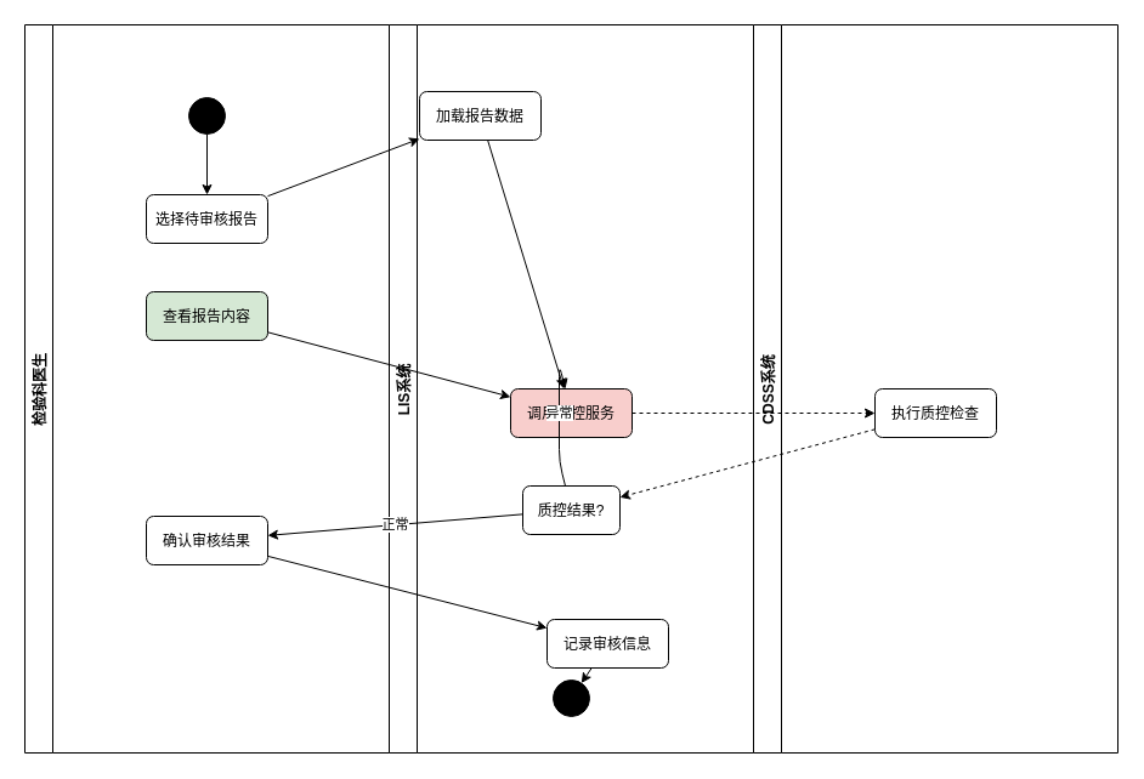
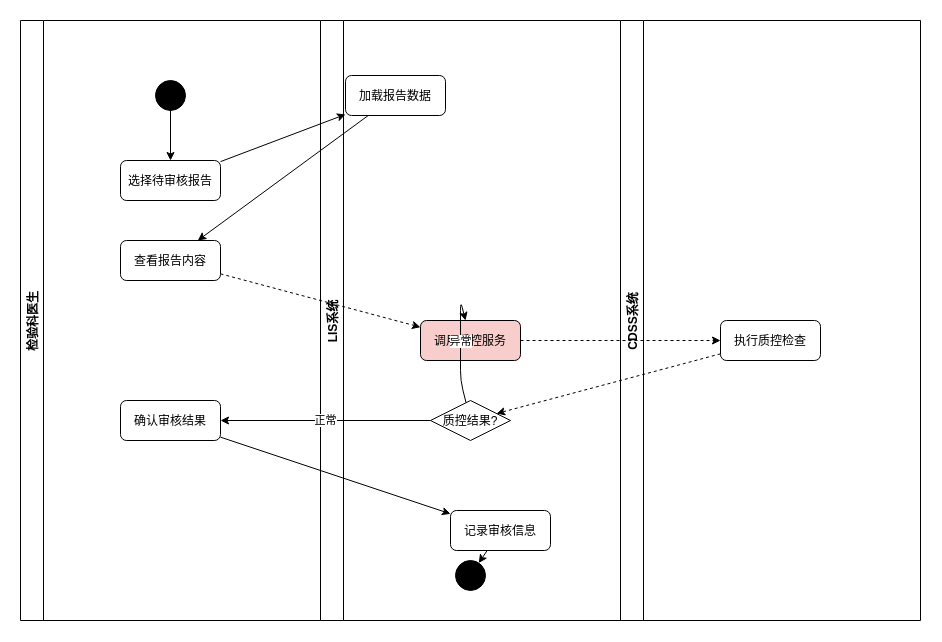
- <mxCell id="17" value="" style="endArrow=classic;html=1;" edge="1" parent="1" source="9" target="10"><mxGeometry relative="1" as="geometry" /></mxCell>
+ <mxCell id="17" value="" style="endArrow=classic;html=1;" edge="1" parent="1" source="9" target="7"><mxGeometry relative="1" as="geometry" /></mxCell>
- <mxCell id="7" value="查看报告内容" style="rounded=1;fillColor=#d5e8d4;" vertex="1" parent="2"><mxGeometry x="100" y="220" width="100" height="40" as="geometry" /></mxCell>
+ <mxCell id="7" value="查看报告内容" style="rounded=1;" vertex="1" parent="2"><mxGeometry x="100" y="220" width="100" height="40" as="geometry" /></mxCell>
- <mxCell id="18" value="" style="endArrow=classic;html=1;" edge="1" parent="1" source="7" target="10"><mxGeometry relative="1" as="geometry" /></mxCell>
+ <mxCell id="18" value="" style="endArrow=classic;html=1;dashed=1;" edge="1" parent="1" source="7" target="10"><mxGeometry relative="1" as="geometry" /></mxCell>
- <mxCell id="13" value="质控结果?" style="rounded=1;" vertex="1" parent="3"><mxGeometry x="110" y="380" width="80" height="40" as="geometry" /></mxCell>
+ <mxCell id="13" value="质控结果?" style="rhombus;" vertex="1" parent="3"><mxGeometry x="110" y="380" width="80" height="40" as="geometry" /></mxCell>
- <mxCell id="8" value="确认审核结果" style="rounded=1;" vertex="1" parent="2"><mxGeometry x="100" y="405" width="100" height="40" as="geometry" /></mxCell>
+ <mxCell id="8" value="确认审核结果" style="rounded=1;" vertex="1" parent="2"><mxGeometry x="100" y="380" width="100" height="40" as="geometry" /></mxCell>
